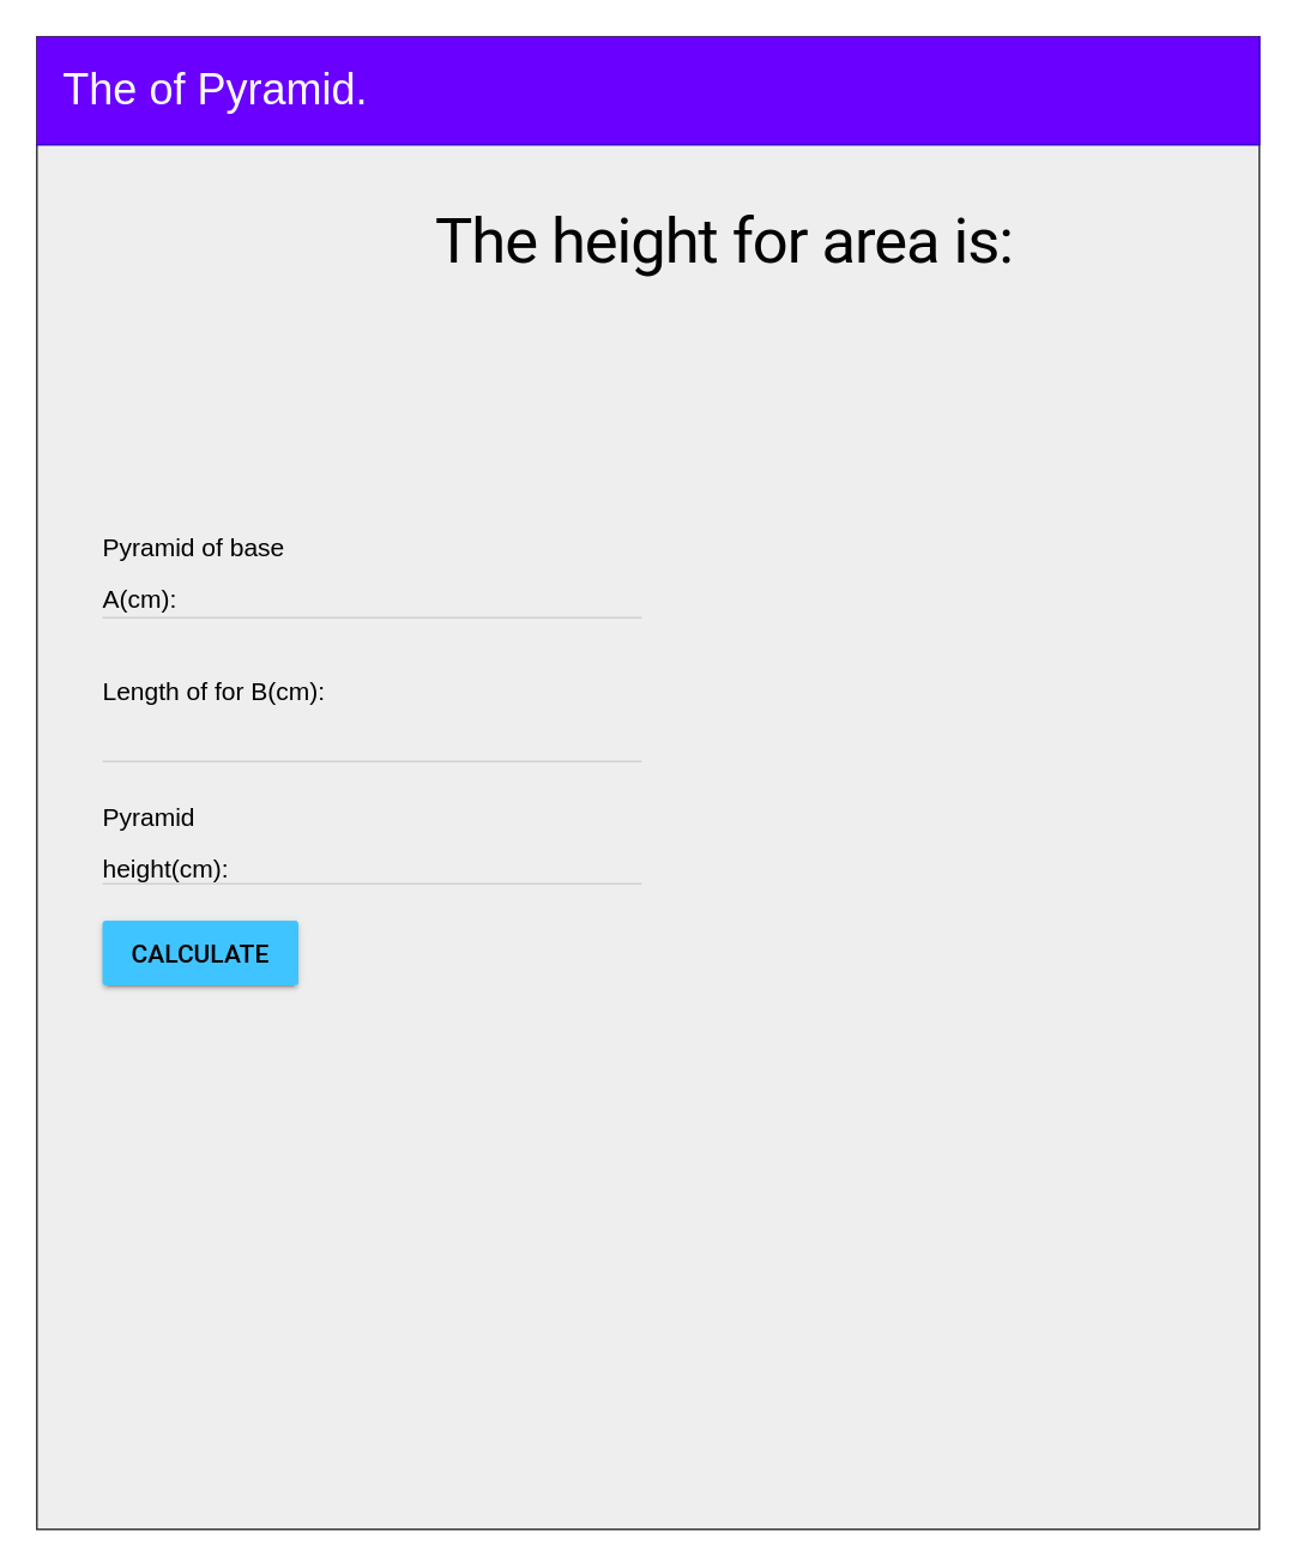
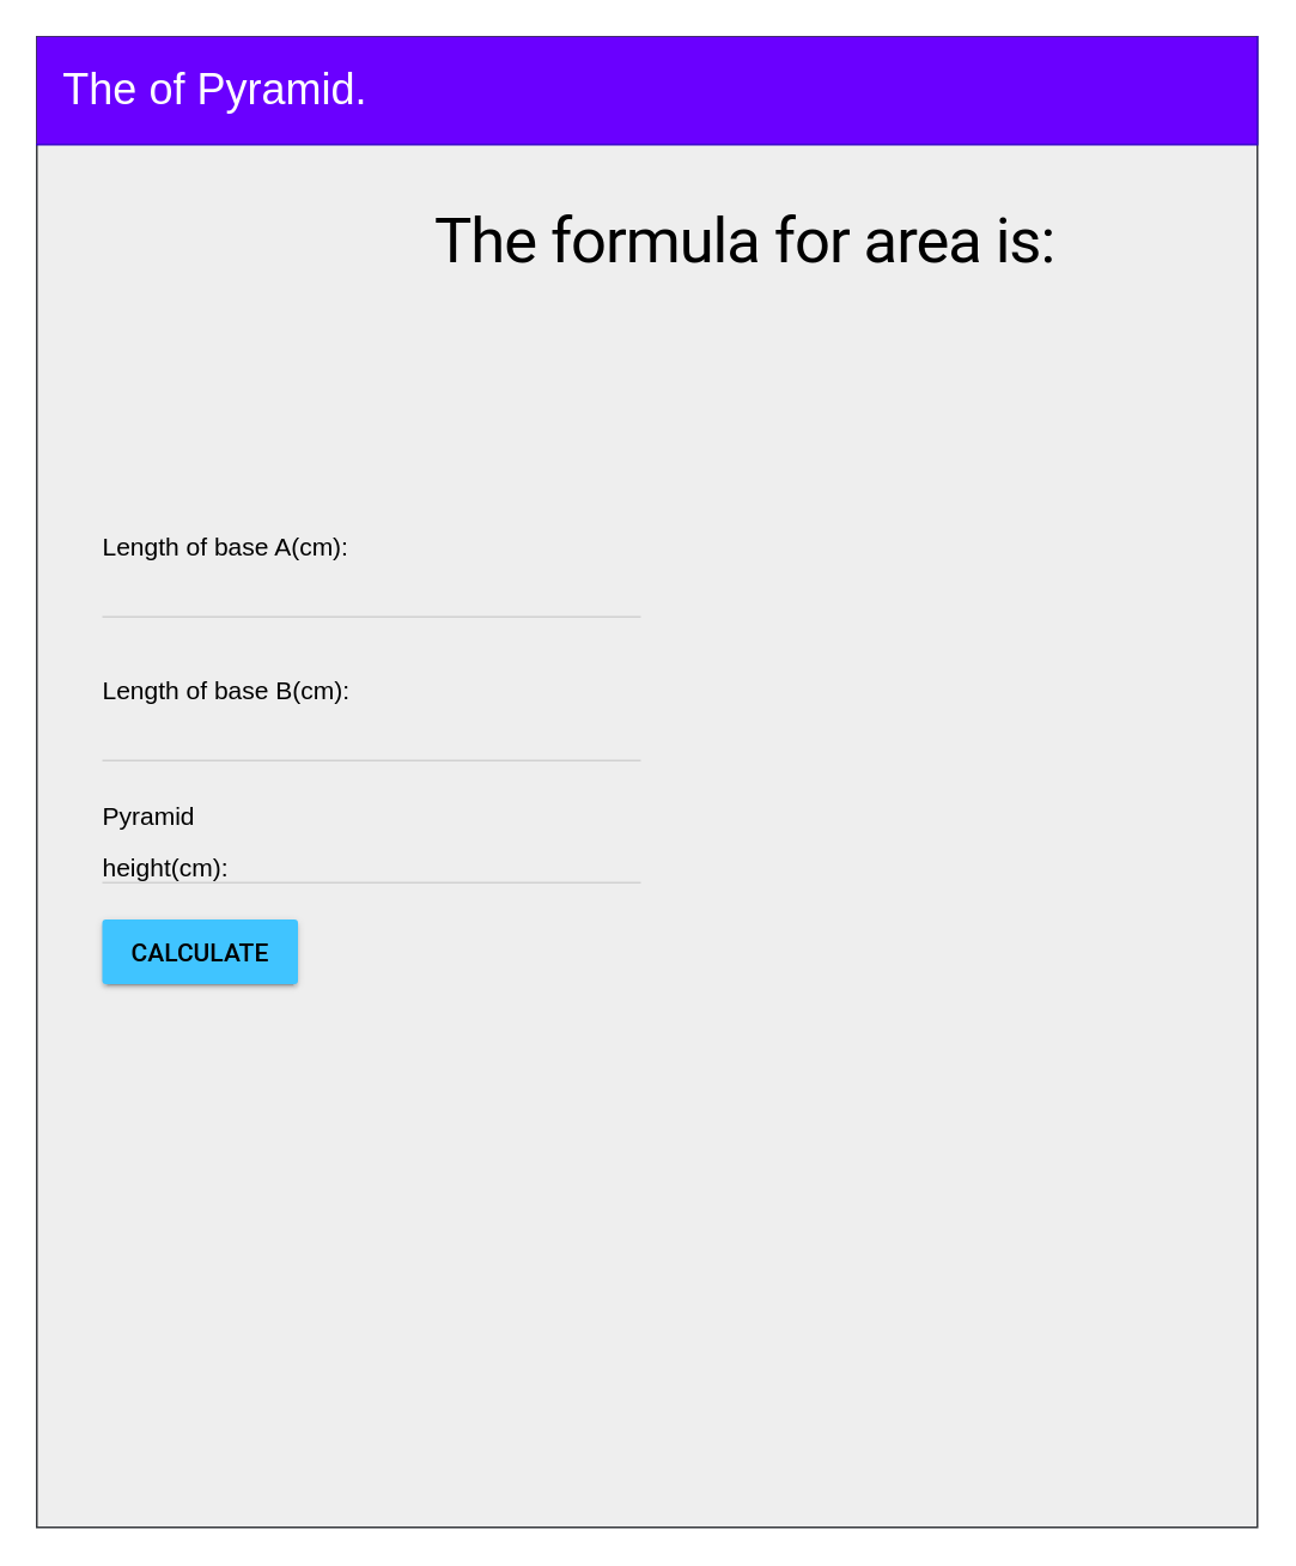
- <mxCell id="4" value="&lt;h1 style=&quot;padding: 0px ; font-size: 35px ; line-height: 1.35 ; letter-spacing: -0.02em ; margin: 24px 0px 24px 40px ; font-family: &amp;#34;roboto&amp;#34; , &amp;#34;helvetica&amp;#34; , &amp;#34;arial&amp;#34; , sans-serif ; font-weight: 400 ; font-style: normal ; text-indent: 0px ; text-transform: none ; word-spacing: 0px&quot;&gt;&lt;font color=&quot;#000000&quot;&gt;The height for area is:&lt;/font&gt;&lt;/h1&gt;" style="text;whiteSpace=wrap;html=1;fontSize=25;" vertex="1" parent="1"><mxGeometry x="200" y="80" width="470" height="110" as="geometry" /></mxCell>
+ <mxCell id="4" value="&lt;h1 style=&quot;padding: 0px ; font-size: 35px ; line-height: 1.35 ; letter-spacing: -0.02em ; margin: 24px 0px 24px 40px ; font-family: &amp;#34;roboto&amp;#34; , &amp;#34;helvetica&amp;#34; , &amp;#34;arial&amp;#34; , sans-serif ; font-weight: 400 ; font-style: normal ; text-indent: 0px ; text-transform: none ; word-spacing: 0px&quot;&gt;&lt;font color=&quot;#000000&quot;&gt;The formula for area is:&lt;/font&gt;&lt;/h1&gt;" style="text;whiteSpace=wrap;html=1;fontSize=25;" vertex="1" parent="1"><mxGeometry x="200" y="80" width="470" height="110" as="geometry" /></mxCell>
- <mxCell id="5" value="&lt;span style=&quot;font-family: &amp;#34;helvetica&amp;#34; , &amp;#34;arial&amp;#34; , sans-serif ; font-size: 14px ; font-style: normal ; font-weight: 400 ; letter-spacing: normal ; text-indent: 0px ; text-transform: none ; word-spacing: 0px ; display: inline ; float: none&quot;&gt;&lt;font color=&quot;#000000&quot;&gt;Pyramid of base A(cm):&lt;/font&gt;&lt;/span&gt;" style="text;whiteSpace=wrap;html=1;fontSize=24;" vertex="1" parent="1"><mxGeometry x="55" y="280" width="145" height="50" as="geometry" /></mxCell>
+ <mxCell id="5" value="&lt;span style=&quot;font-family: &amp;#34;helvetica&amp;#34; , &amp;#34;arial&amp;#34; , sans-serif ; font-size: 14px ; font-style: normal ; font-weight: 400 ; letter-spacing: normal ; text-indent: 0px ; text-transform: none ; word-spacing: 0px ; display: inline ; float: none&quot;&gt;&lt;font color=&quot;#000000&quot;&gt;Length of base A(cm):&lt;/font&gt;&lt;/span&gt;" style="text;whiteSpace=wrap;html=1;fontSize=24;" vertex="1" parent="1"><mxGeometry x="55" y="280" width="145" height="50" as="geometry" /></mxCell>
- <mxCell id="10" value="&lt;span style=&quot;color: rgb(0 , 0 , 0) ; font-family: &amp;#34;helvetica&amp;#34; , &amp;#34;arial&amp;#34; , sans-serif ; font-size: 14px&quot;&gt;Length of for B(cm):&lt;/span&gt;" style="text;whiteSpace=wrap;html=1;fontSize=24;" vertex="1" parent="1"><mxGeometry x="55" y="360" width="145" height="50" as="geometry" /></mxCell>
+ <mxCell id="10" value="&lt;span style=&quot;color: rgb(0 , 0 , 0) ; font-family: &amp;#34;helvetica&amp;#34; , &amp;#34;arial&amp;#34; , sans-serif ; font-size: 14px&quot;&gt;Length of base B(cm):&lt;/span&gt;" style="text;whiteSpace=wrap;html=1;fontSize=24;" vertex="1" parent="1"><mxGeometry x="55" y="360" width="145" height="50" as="geometry" /></mxCell>
